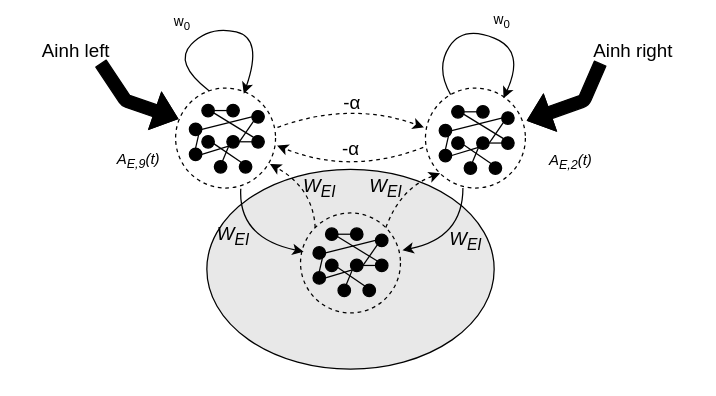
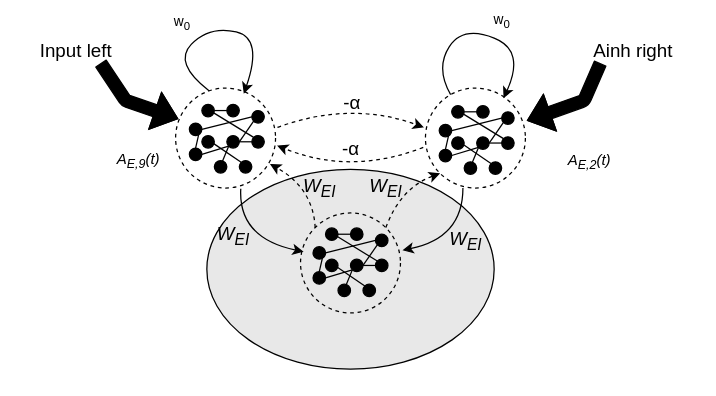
- <mxCell id="86" value="Ainh left" style="text;html=1;align=center;verticalAlign=middle;resizable=0;points=[];autosize=1;strokeColor=none;fillColor=none;fontSize=15;" parent="1" vertex="1"><mxGeometry x="20" y="25" width="80" height="30" as="geometry" /></mxCell>
+ <mxCell id="86" value="Input left" style="text;html=1;align=center;verticalAlign=middle;resizable=0;points=[];autosize=1;strokeColor=none;fillColor=none;fontSize=15;" parent="1" vertex="1"><mxGeometry x="20" y="25" width="80" height="30" as="geometry" /></mxCell>
- <mxCell id="85" value="&lt;i&gt;A&lt;sub&gt;E,2&lt;/sub&gt;(t)&lt;/i&gt;" style="text;html=1;align=center;verticalAlign=middle;resizable=0;points=[];autosize=1;strokeColor=none;fillColor=none;" parent="1" vertex="1"><mxGeometry x="426" y="114" width="60" height="30" as="geometry" /></mxCell>
+ <mxCell id="85" value="&lt;i&gt;A&lt;sub&gt;E,2&lt;/sub&gt;(t)&lt;/i&gt;" style="text;html=1;align=center;verticalAlign=middle;resizable=0;points=[];autosize=1;strokeColor=none;fillColor=none;" parent="1" vertex="1"><mxGeometry x="441" y="114" width="60" height="30" as="geometry" /></mxCell>
